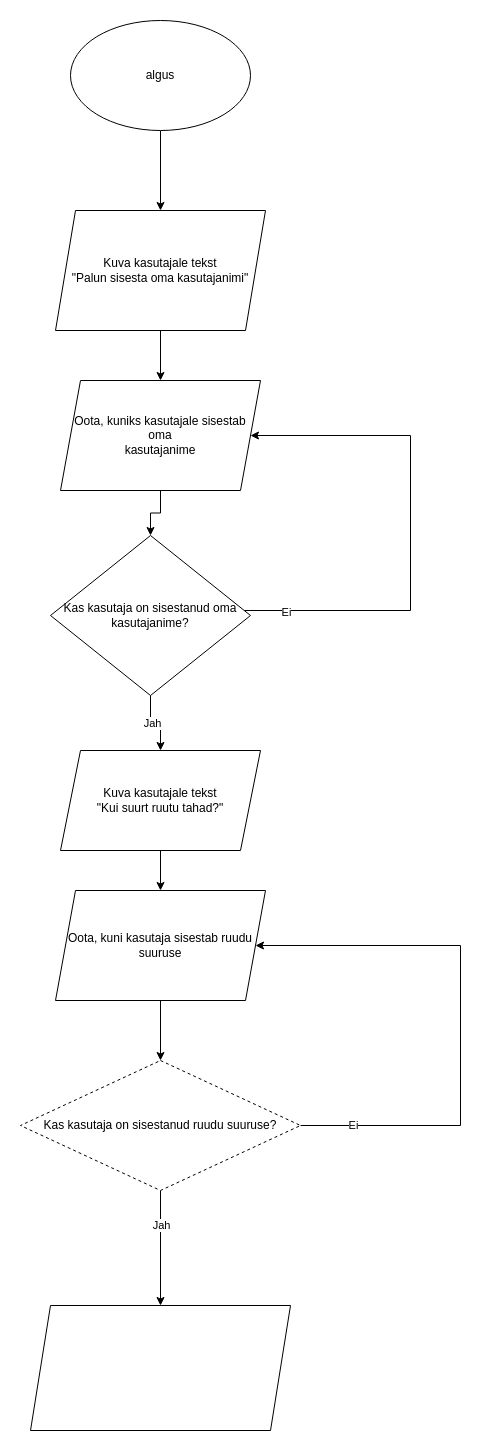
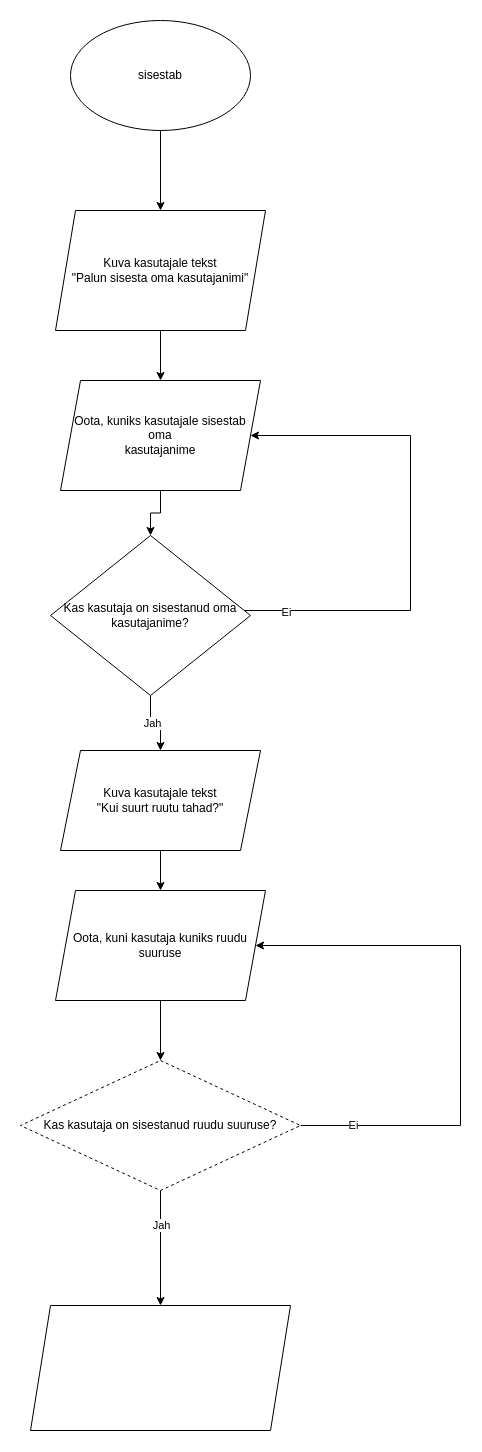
- <mxCell id="3" value="algus" style="ellipse;whiteSpace=wrap;html=1;" vertex="1" parent="1"><mxGeometry x="70" y="20" width="180" height="110" as="geometry" /></mxCell>
+ <mxCell id="3" value="sisestab" style="ellipse;whiteSpace=wrap;html=1;" vertex="1" parent="1"><mxGeometry x="70" y="20" width="180" height="110" as="geometry" /></mxCell>
- <mxCell id="16" value="Oota, kuni kasutaja sisestab ruudu suuruse" style="shape=parallelogram;perimeter=parallelogramPerimeter;whiteSpace=wrap;html=1;fixedSize=1;" vertex="1" parent="1"><mxGeometry x="55" y="890" width="210" height="110" as="geometry" /></mxCell>
+ <mxCell id="16" value="Oota, kuni kasutaja kuniks ruudu suuruse" style="shape=parallelogram;perimeter=parallelogramPerimeter;whiteSpace=wrap;html=1;fixedSize=1;" vertex="1" parent="1"><mxGeometry x="55" y="890" width="210" height="110" as="geometry" /></mxCell>
